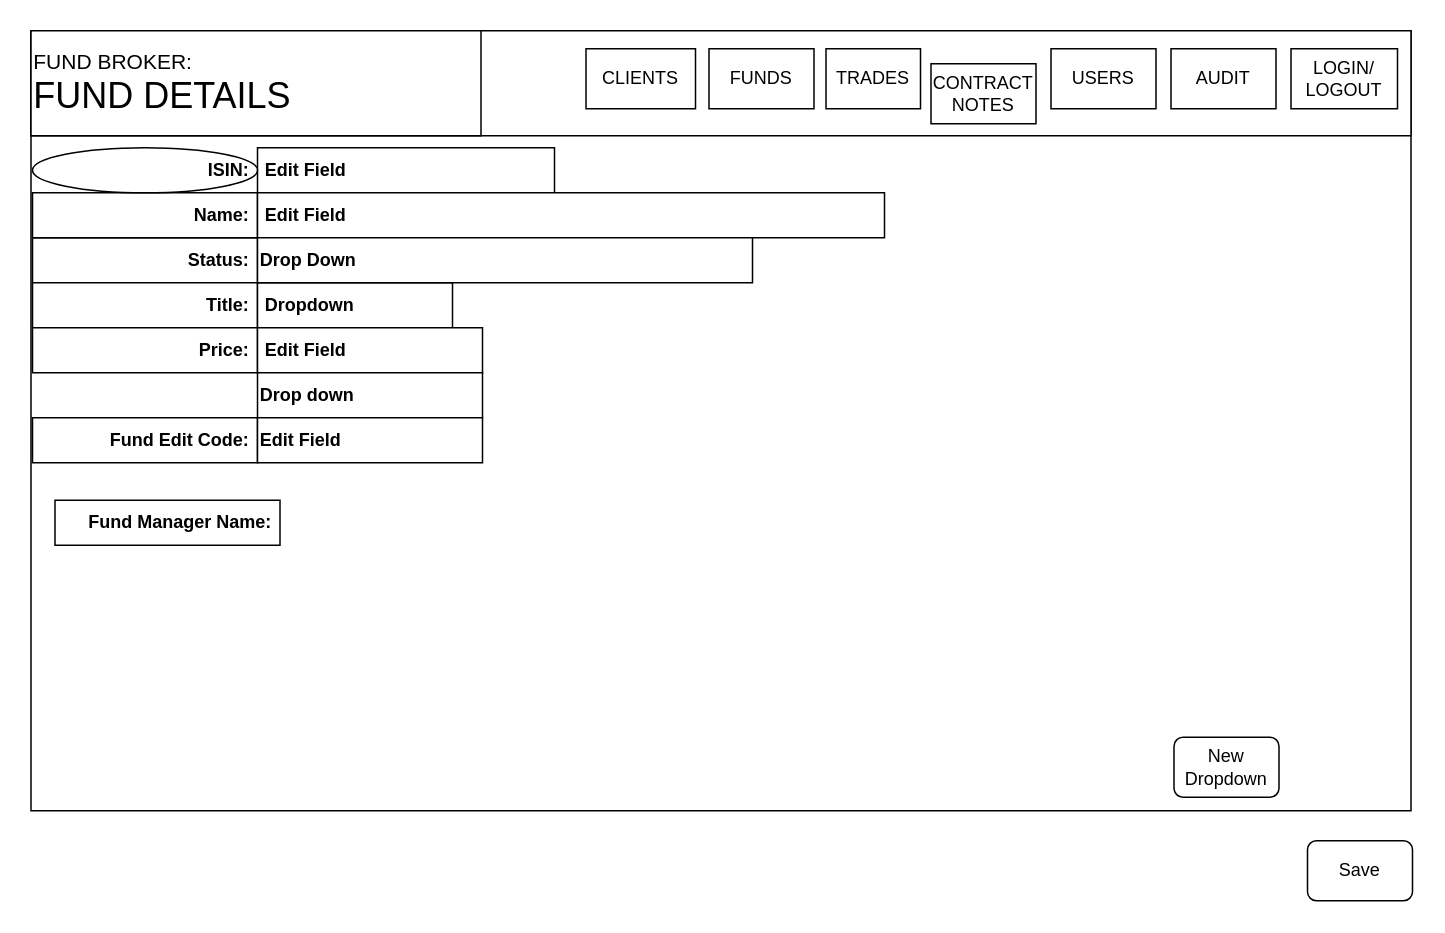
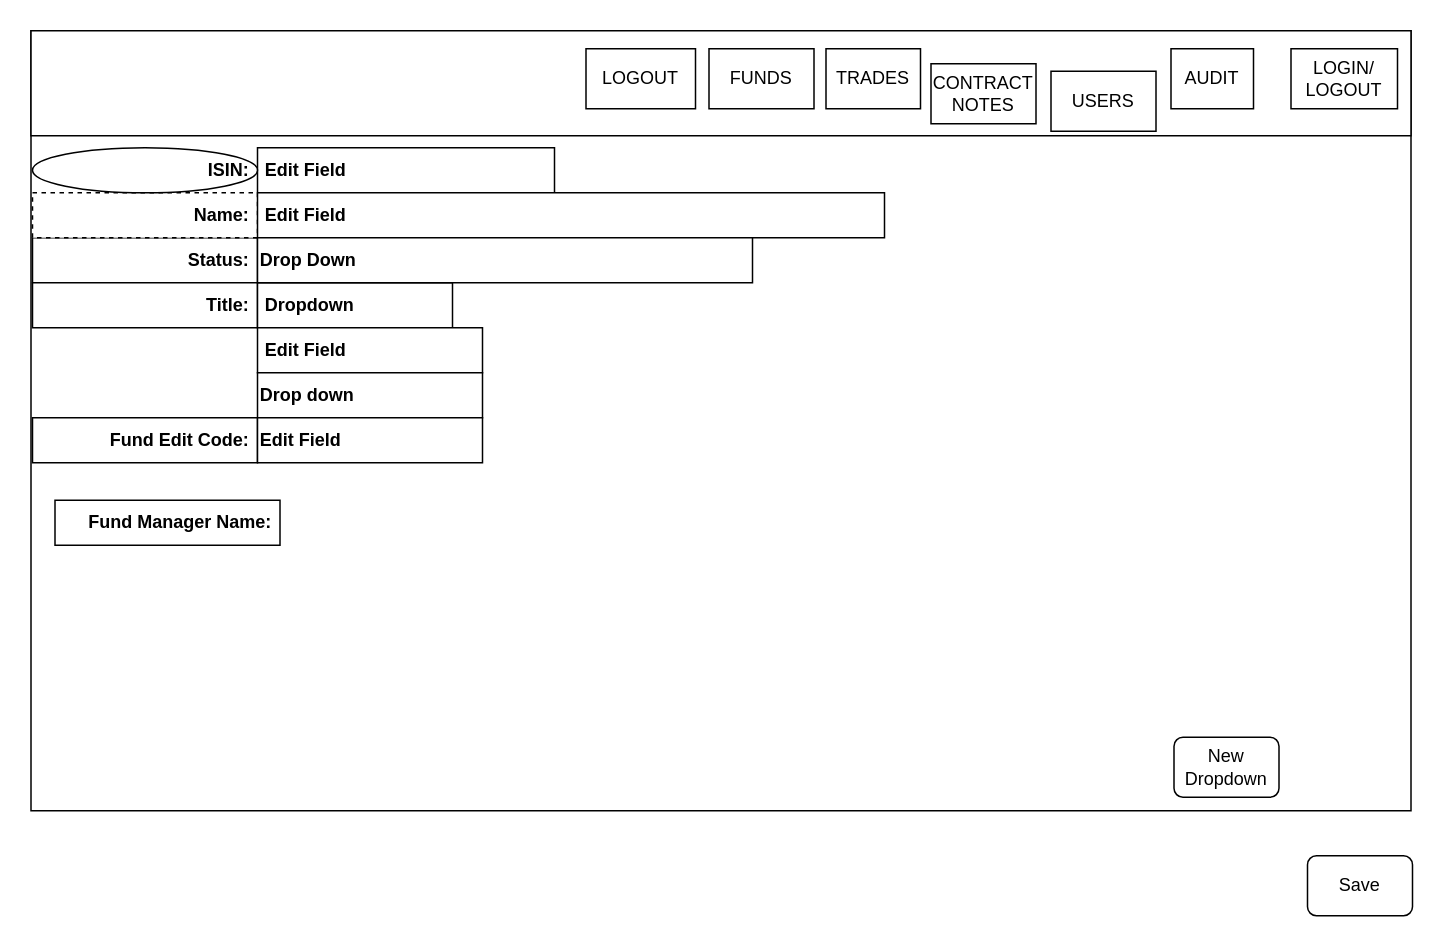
- <mxCell id="5" value="CLIENTS" style="rounded=0;whiteSpace=wrap;html=1;" parent="1" vertex="1"><mxGeometry x="390" y="32" width="73" height="40" as="geometry" /></mxCell>
+ <mxCell id="5" value="LOGOUT" style="rounded=0;whiteSpace=wrap;html=1;" parent="1" vertex="1"><mxGeometry x="390" y="32" width="73" height="40" as="geometry" /></mxCell>
- <mxCell id="22" value="USERS" style="rounded=0;whiteSpace=wrap;html=1;" parent="1" vertex="1"><mxGeometry x="700" y="32" width="70" height="40" as="geometry" /></mxCell>
+ <mxCell id="22" value="USERS" style="rounded=0;whiteSpace=wrap;html=1;" parent="1" vertex="1"><mxGeometry x="700" y="47" width="70" height="40" as="geometry" /></mxCell>
- <mxCell id="23" value="AUDIT" style="rounded=0;whiteSpace=wrap;html=1;" parent="1" vertex="1"><mxGeometry x="780" y="32" width="70" height="40" as="geometry" /></mxCell>
+ <mxCell id="23" value="AUDIT" style="rounded=0;whiteSpace=wrap;html=1;" parent="1" vertex="1"><mxGeometry x="780" y="32" width="55" height="40" as="geometry" /></mxCell>
- <mxCell id="9" value="&lt;font style=&quot;font-size: 14px;&quot;&gt;FUND BROKER:&lt;/font&gt;&lt;div&gt;&lt;span style=&quot;font-size: 24px; background-color: initial;&quot;&gt;FUND DETAILS&lt;/span&gt;&lt;/div&gt;" style="rounded=0;whiteSpace=wrap;html=1;align=left;" parent="1" vertex="1"><mxGeometry x="20" y="20" width="300" height="70" as="geometry" /></mxCell>
- <mxCell id="12" value="&lt;b&gt;Name:&amp;nbsp;&lt;/b&gt;" style="rounded=0;whiteSpace=wrap;html=1;align=right;" parent="1" vertex="1"><mxGeometry x="21" y="128" width="150" height="30" as="geometry" /></mxCell>
+ <mxCell id="12" value="&lt;b&gt;Name:&amp;nbsp;&lt;/b&gt;" style="rounded=0;whiteSpace=wrap;html=1;align=right;dashed=1;" parent="1" vertex="1"><mxGeometry x="21" y="128" width="150" height="30" as="geometry" /></mxCell>
- <mxCell id="14" value="&lt;div style=&quot;&quot;&gt;&lt;b&gt;Price:&amp;nbsp;&lt;/b&gt;&lt;/div&gt;" style="rounded=0;whiteSpace=wrap;html=1;align=right;" parent="1" vertex="1"><mxGeometry x="21" y="218" width="150" height="30" as="geometry" /></mxCell>
- <mxCell id="27" value="Save" style="rounded=1;whiteSpace=wrap;html=1;" vertex="1" parent="1"><mxGeometry x="871" y="560" width="70" height="40" as="geometry" /></mxCell>
+ <mxCell id="27" value="Save" style="rounded=1;whiteSpace=wrap;html=1;" vertex="1" parent="1"><mxGeometry x="871" y="570" width="70" height="40" as="geometry" /></mxCell>
